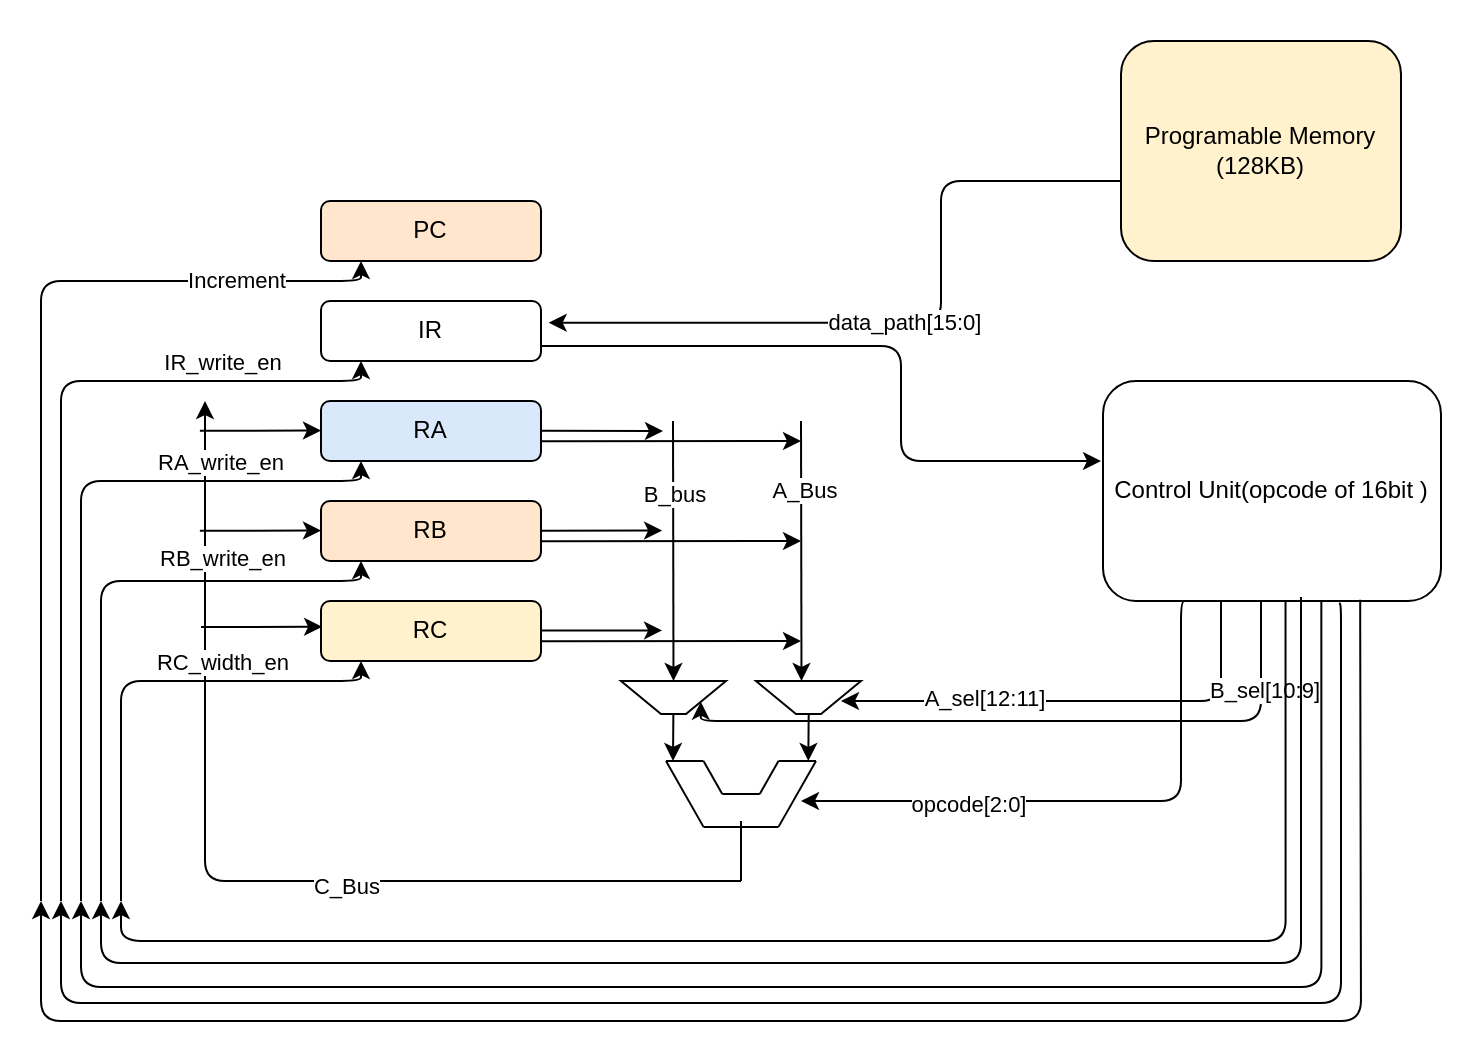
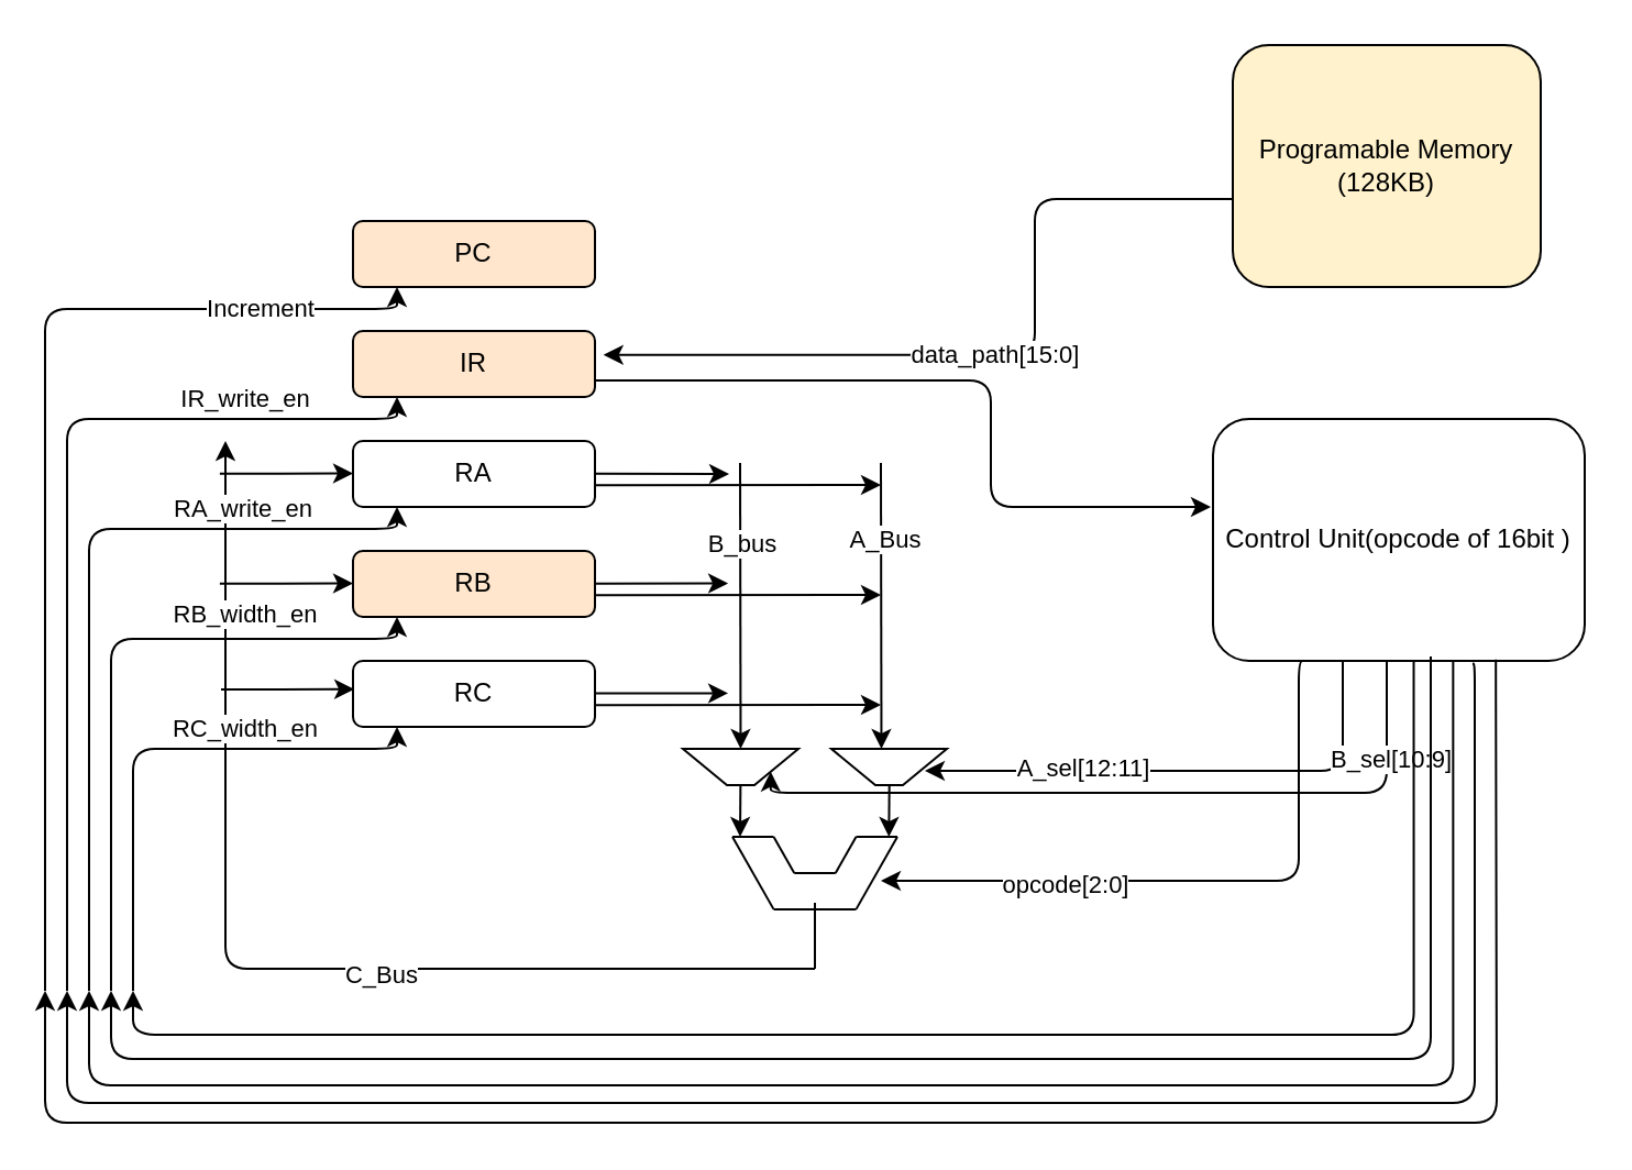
- <mxCell id="3" value="IR" style="rounded=1;whiteSpace=wrap;html=1;" vertex="1" parent="1"><mxGeometry x="160" y="150" width="110" height="30" as="geometry" /></mxCell>
+ <mxCell id="3" value="IR" style="rounded=1;whiteSpace=wrap;html=1;fillColor=#ffe6cc;" vertex="1" parent="1"><mxGeometry x="160" y="150" width="110" height="30" as="geometry" /></mxCell>
- <mxCell id="4" value="RA" style="rounded=1;whiteSpace=wrap;html=1;fillColor=#dae8fc;" vertex="1" parent="1"><mxGeometry x="160" y="200" width="110" height="30" as="geometry" /></mxCell>
+ <mxCell id="4" value="RA" style="rounded=1;whiteSpace=wrap;html=1;" vertex="1" parent="1"><mxGeometry x="160" y="200" width="110" height="30" as="geometry" /></mxCell>
- <mxCell id="60" value="RB_write_en" style="edgeLabel;html=1;align=center;verticalAlign=middle;resizable=0;points=[];" vertex="1" connectable="0" parent="1"><mxGeometry x="130.003" y="220" as="geometry"><mxPoint x="-20" y="58" as="offset" /></mxGeometry></mxCell>
+ <mxCell id="60" value="RB_width_en" style="edgeLabel;html=1;align=center;verticalAlign=middle;resizable=0;points=[];" vertex="1" connectable="0" parent="1"><mxGeometry x="130.003" y="220" as="geometry"><mxPoint x="-20" y="58" as="offset" /></mxGeometry></mxCell>
- <mxCell id="6" value="RC" style="rounded=1;whiteSpace=wrap;html=1;fillColor=#fff2cc;" vertex="1" parent="1"><mxGeometry x="160" y="300" width="110" height="30" as="geometry" /></mxCell>
+ <mxCell id="6" value="RC" style="rounded=1;whiteSpace=wrap;html=1;" vertex="1" parent="1"><mxGeometry x="160" y="300" width="110" height="30" as="geometry" /></mxCell>
